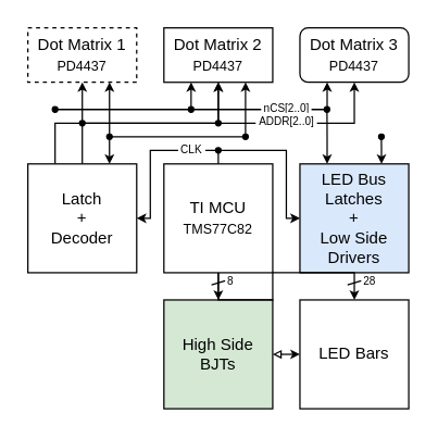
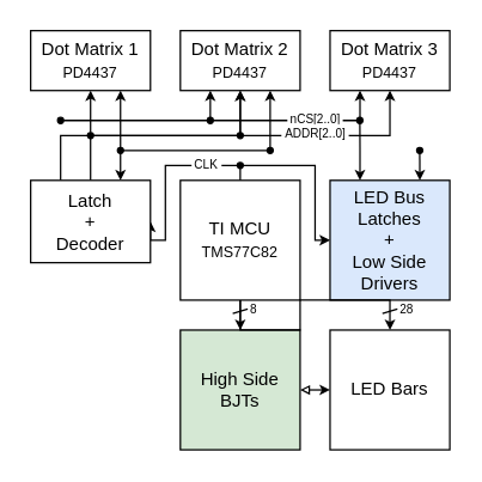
- <mxCell id="5" value="Dot Matrix 1&lt;br&gt;&lt;span style=&quot;font-size: 10px&quot;&gt;PD4437&lt;/span&gt;" style="rounded=0;whiteSpace=wrap;html=1;fontSize=12;dashed=1;" parent="1" vertex="1"><mxGeometry x="20" y="20" width="80" height="40" as="geometry" /></mxCell>
+ <mxCell id="5" value="Dot Matrix 1&lt;br&gt;&lt;span style=&quot;font-size: 10px&quot;&gt;PD4437&lt;/span&gt;" style="rounded=0;whiteSpace=wrap;html=1;fontSize=12;" parent="1" vertex="1"><mxGeometry x="20" y="20" width="80" height="40" as="geometry" /></mxCell>
- <mxCell id="11" value="Dot Matrix 3&lt;br&gt;&lt;span style=&quot;font-size: 10px&quot;&gt;PD4437&lt;/span&gt;" style="whiteSpace=wrap;html=1;fontSize=12;rounded=1;" parent="1" vertex="1"><mxGeometry x="220" y="20" width="80" height="40" as="geometry" /></mxCell>
+ <mxCell id="11" value="Dot Matrix 3&lt;br&gt;&lt;span style=&quot;font-size: 10px&quot;&gt;PD4437&lt;/span&gt;" style="rounded=0;whiteSpace=wrap;html=1;fontSize=12;" parent="1" vertex="1"><mxGeometry x="220" y="20" width="80" height="40" as="geometry" /></mxCell>
- <mxCell id="16" value="Latch&lt;br&gt;+&lt;br&gt;Decoder" style="rounded=0;whiteSpace=wrap;html=1;" parent="1" vertex="1"><mxGeometry x="20" y="120" width="80" height="80" as="geometry" /></mxCell>
+ <mxCell id="16" value="Latch&lt;br&gt;+&lt;br&gt;Decoder" style="rounded=0;whiteSpace=wrap;html=1;" parent="1" vertex="1"><mxGeometry x="20" y="120" width="80" height="55" as="geometry" /></mxCell>
